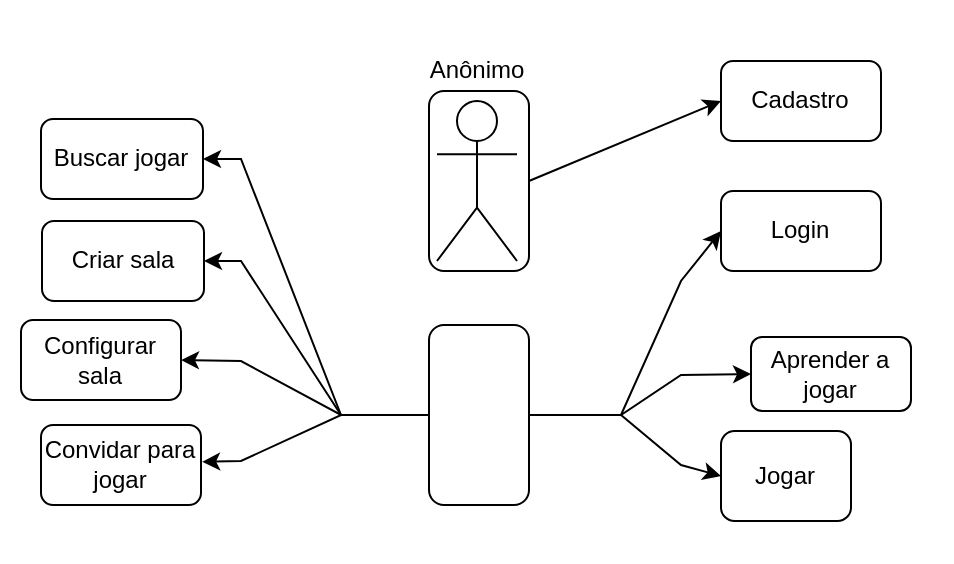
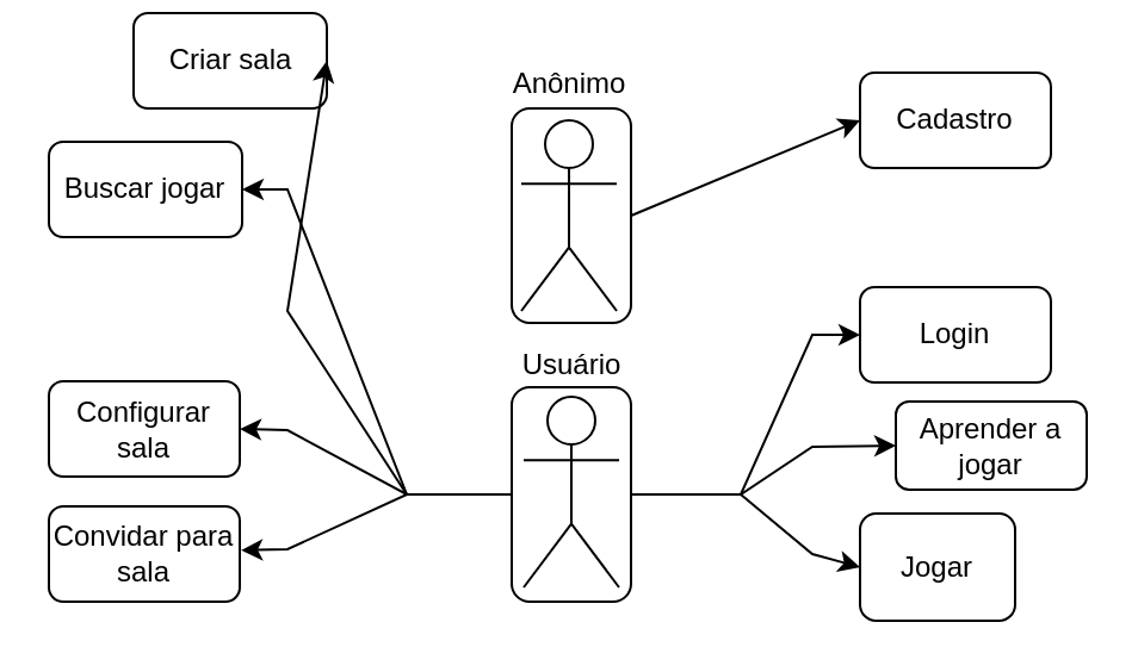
- <mxCell id="13" value="Login" style="rounded=1;whiteSpace=wrap;html=1;fillColor=none;" vertex="1" parent="1"><mxGeometry x="360" y="95" width="80" height="40" as="geometry" /></mxCell>
+ <mxCell id="13" value="Login" style="rounded=1;whiteSpace=wrap;html=1;fillColor=none;" vertex="1" parent="1"><mxGeometry x="360" y="120" width="80" height="40" as="geometry" /></mxCell>
- <mxCell id="19" value="Criar sala" style="rounded=1;whiteSpace=wrap;html=1;fillColor=none;" vertex="1" parent="1"><mxGeometry x="20.5" y="110" width="81" height="40" as="geometry" /></mxCell>
+ <mxCell id="19" value="Criar sala" style="rounded=1;whiteSpace=wrap;html=1;fillColor=none;" vertex="1" parent="1"><mxGeometry x="55.5" y="5" width="81" height="40" as="geometry" /></mxCell>
- <mxCell id="8" value="Configurar sala" style="rounded=1;whiteSpace=wrap;html=1;fillColor=none;" vertex="1" parent="1"><mxGeometry x="10" y="159.5" width="80" height="40" as="geometry" /></mxCell>
+ <mxCell id="8" value="Configurar sala" style="rounded=1;whiteSpace=wrap;html=1;fillColor=none;" vertex="1" parent="1"><mxGeometry x="20" y="159.5" width="80" height="40" as="geometry" /></mxCell>
+ <mxCell id="3" value="Usuário" style="shape=umlActor;verticalLabelPosition=top;verticalAlign=bottom;html=1;outlineConnect=0;labelPosition=center;align=center;spacingTop=0;spacingBottom=2;spacing=4;" vertex="1" parent="1"><mxGeometry x="219" y="166" width="40" height="80" as="geometry" /></mxCell>
- <mxCell id="21" value="Convidar para jogar" style="rounded=1;whiteSpace=wrap;html=1;fillColor=none;" vertex="1" parent="1"><mxGeometry x="20" y="212" width="80" height="40" as="geometry" /></mxCell>
+ <mxCell id="21" value="Convidar para sala" style="rounded=1;whiteSpace=wrap;html=1;fillColor=none;" vertex="1" parent="1"><mxGeometry x="20" y="212" width="80" height="40" as="geometry" /></mxCell>
